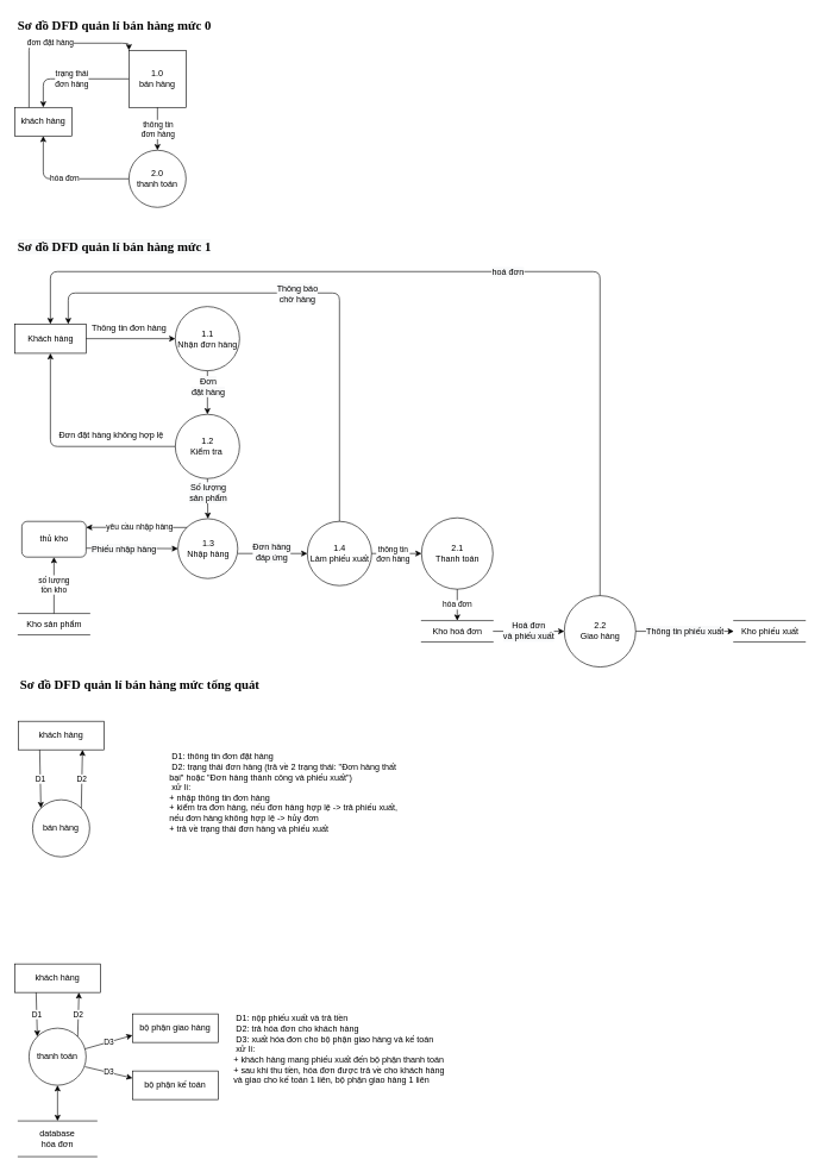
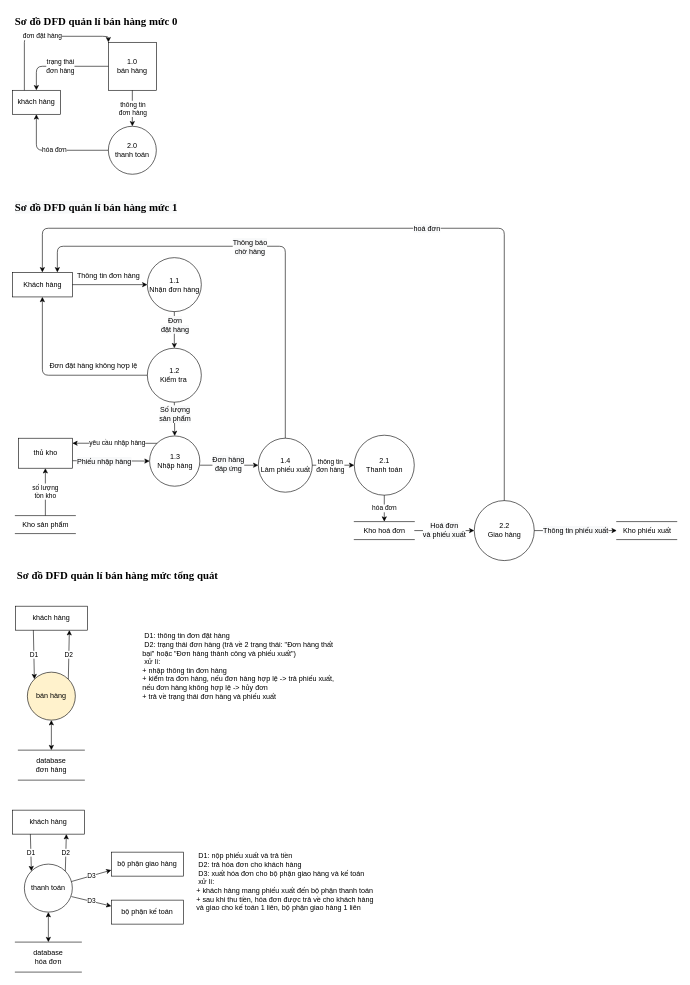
- <mxCell id="42" value="thủ kho" style="html=1;dashed=0;whitespace=wrap;rounded=1;" parent="1" vertex="1"><mxGeometry x="30" y="730" width="90" height="50" as="geometry" /></mxCell>
+ <mxCell id="42" value="thủ kho" style="html=1;dashed=0;whitespace=wrap;" parent="1" vertex="1"><mxGeometry x="30" y="730" width="90" height="50" as="geometry" /></mxCell>
- <mxCell id="49" value="bán hàng" style="ellipse;whiteSpace=wrap;html=1;aspect=fixed;" vertex="1" parent="1"><mxGeometry x="45" y="1120" width="80" height="80" as="geometry" /></mxCell>
+ <mxCell id="49" value="bán hàng" style="ellipse;whiteSpace=wrap;html=1;aspect=fixed;fillColor=#fff2cc;" vertex="1" parent="1"><mxGeometry x="45" y="1120" width="80" height="80" as="geometry" /></mxCell>
+ <mxCell id="54" value="" style="endArrow=classic;startArrow=classic;html=1;exitX=0.5;exitY=0;exitDx=0;exitDy=0;entryX=0.5;entryY=1;entryDx=0;entryDy=0;" edge="1" parent="1" source="53" target="49"><mxGeometry width="50" height="50" relative="1" as="geometry"><mxPoint x="115" y="1190" as="sourcePoint" /><mxPoint x="165" y="1140" as="targetPoint" /></mxGeometry></mxCell>
+ <mxCell id="53" value="database&lt;br&gt;đơn hàng" style="shape=partialRectangle;whiteSpace=wrap;html=1;left=0;right=0;fillColor=none;" vertex="1" parent="1"><mxGeometry x="30" y="1250" width="110" height="50" as="geometry" /></mxCell>
